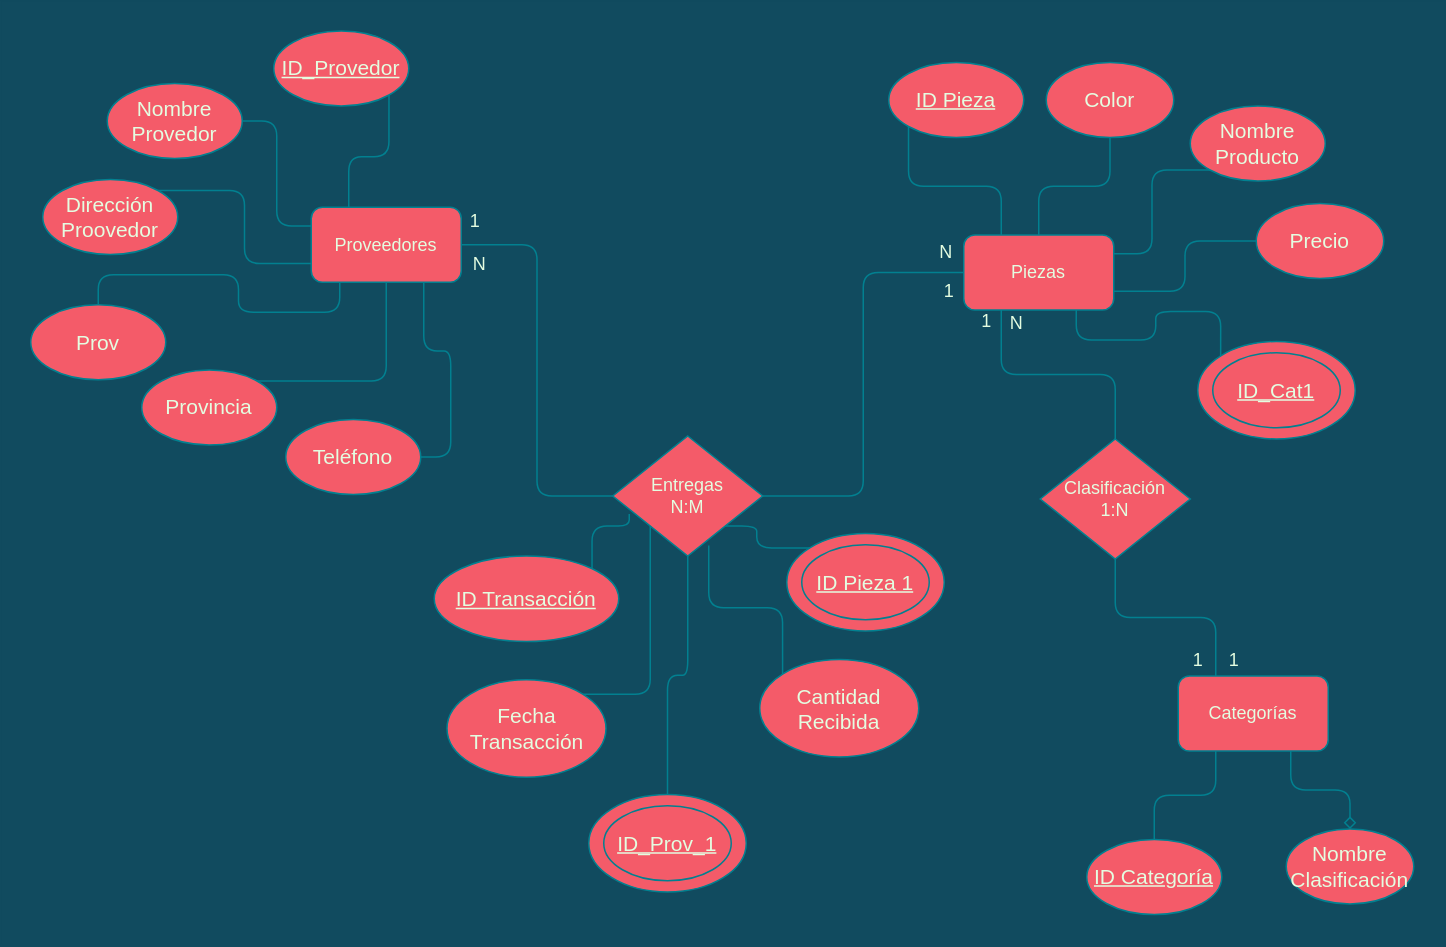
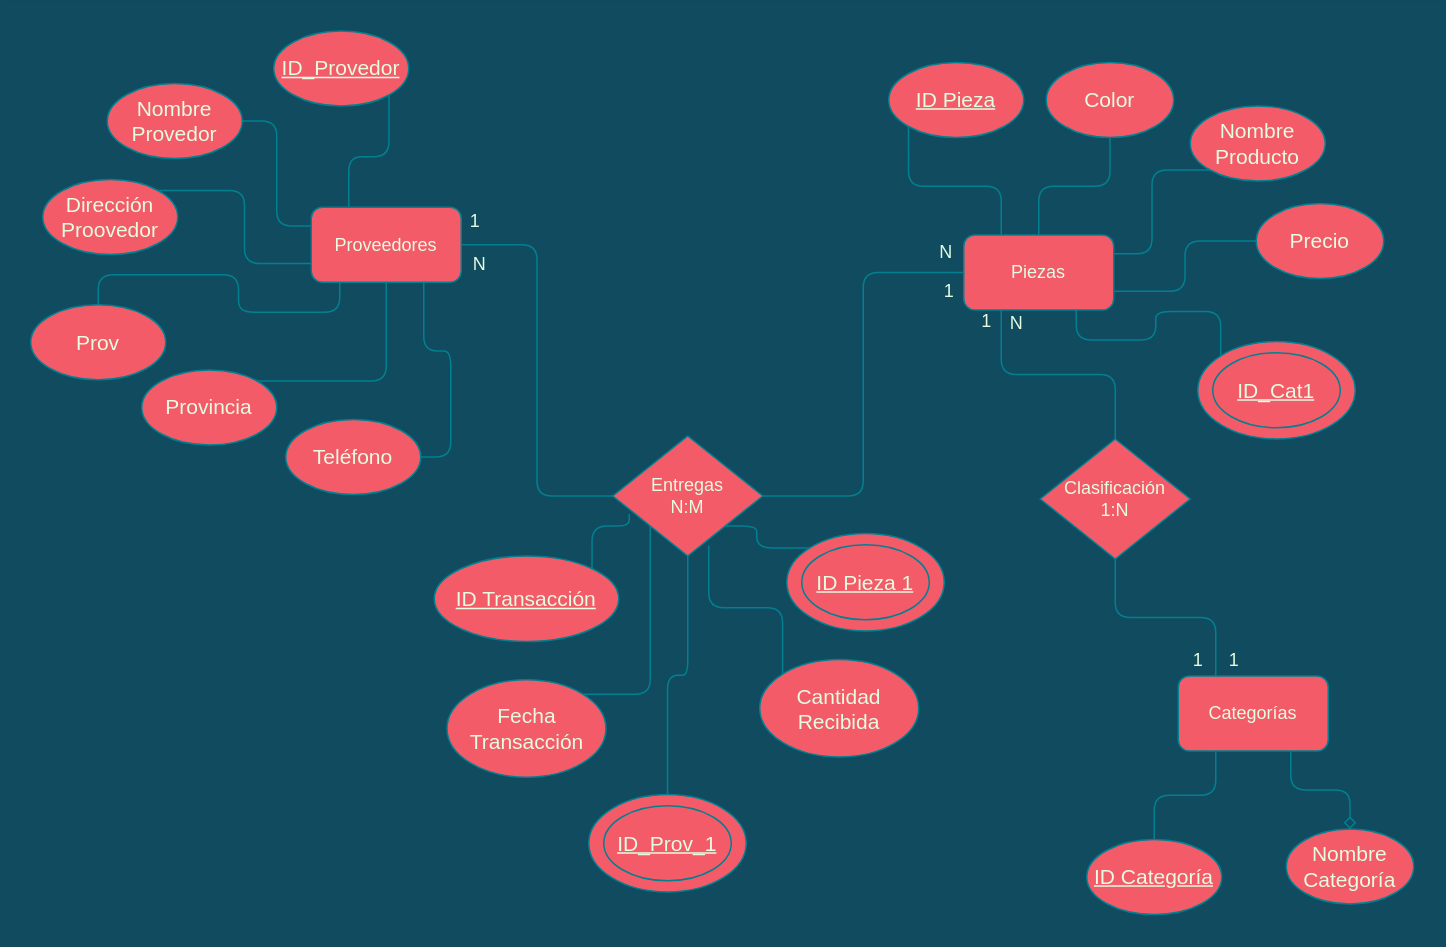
- <mxCell id="30" value="Nombre Clasificación" style="ellipse;whiteSpace=wrap;html=1;rounded=0;sketch=0;fontSize=14;fontColor=#E4FDE1;strokeColor=#028090;fillColor=#F45B69;" vertex="1" parent="1"><mxGeometry x="857" y="552" width="85" height="50" as="geometry" /></mxCell>
+ <mxCell id="30" value="Nombre Categoría" style="ellipse;whiteSpace=wrap;html=1;rounded=0;sketch=0;fontSize=14;fontColor=#E4FDE1;strokeColor=#028090;fillColor=#F45B69;" vertex="1" parent="1"><mxGeometry x="857" y="552" width="85" height="50" as="geometry" /></mxCell>
